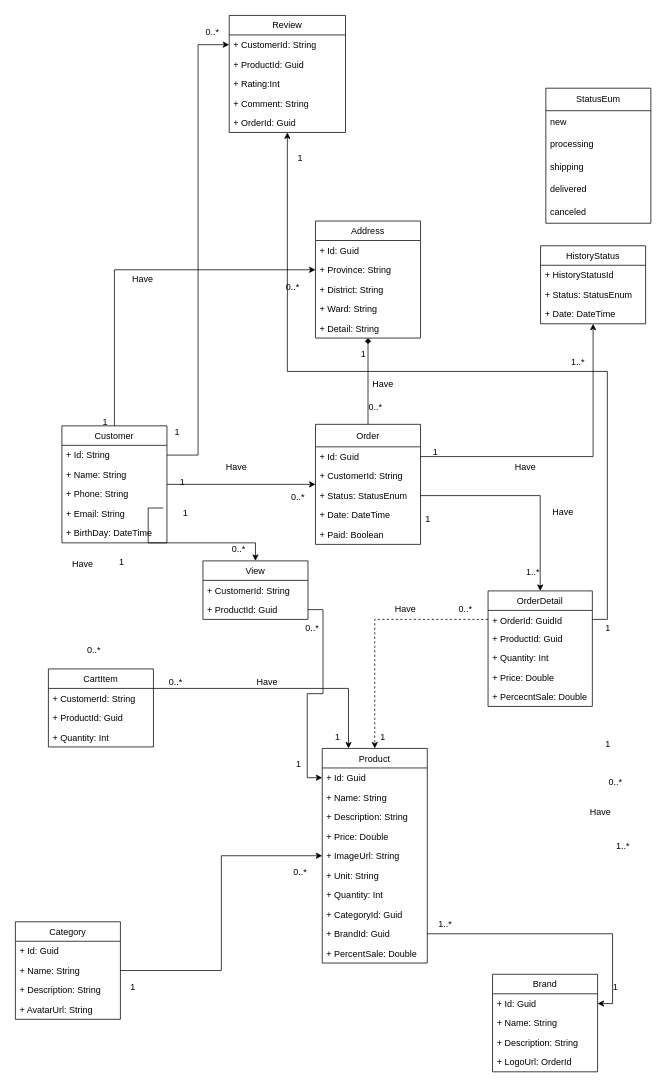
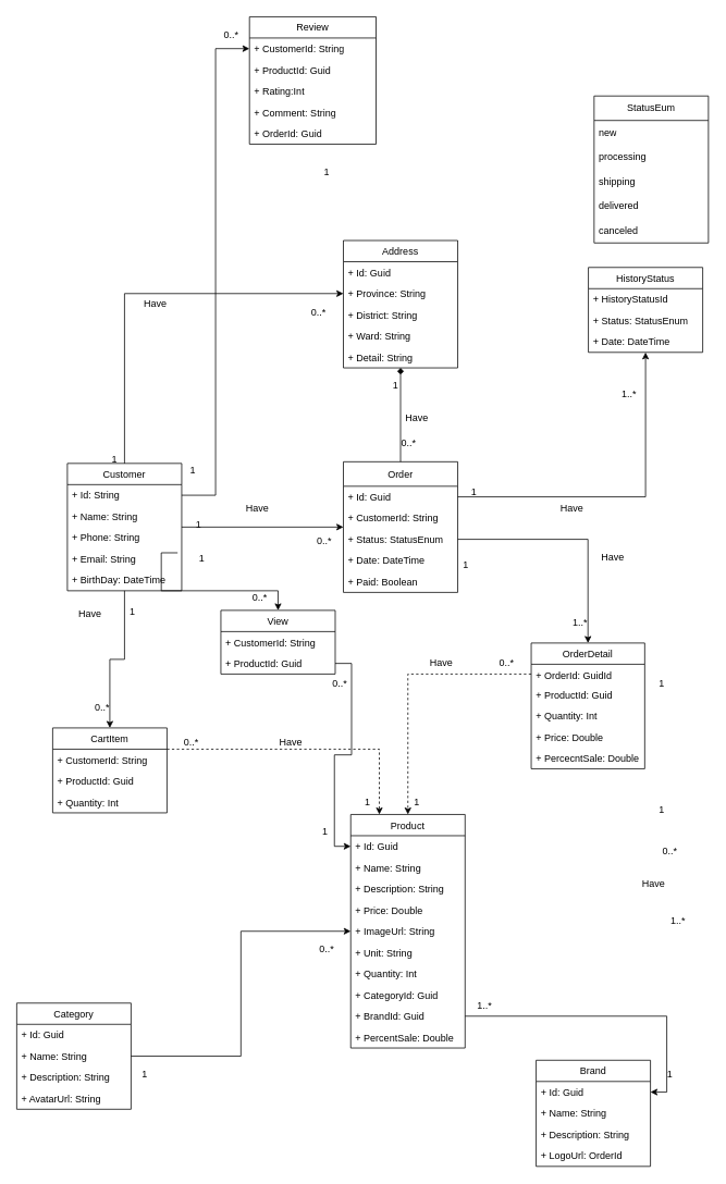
- <mxCell id="127" style="edgeStyle=orthogonalEdgeStyle;rounded=0;orthogonalLoop=1;jettySize=auto;html=1;exitX=1;exitY=0.5;exitDx=0;exitDy=0;" edge="1" parent="1" source="26" target="118"><mxGeometry relative="1" as="geometry" /></mxCell>
+ <mxCell id="92" style="edgeStyle=orthogonalEdgeStyle;rounded=0;orthogonalLoop=1;jettySize=auto;html=1;" parent="1" source="53" target="8" edge="1"><mxGeometry relative="1" as="geometry" /></mxCell>
- <mxCell id="7" style="edgeStyle=orthogonalEdgeStyle;rounded=0;orthogonalLoop=1;jettySize=auto;html=1;exitX=1;exitY=0.25;exitDx=0;exitDy=0;entryX=0.25;entryY=0;entryDx=0;entryDy=0;" parent="1" source="8" target="80" edge="1"><mxGeometry relative="1" as="geometry" /></mxCell>
+ <mxCell id="7" style="edgeStyle=orthogonalEdgeStyle;rounded=0;orthogonalLoop=1;jettySize=auto;html=1;exitX=1;exitY=0.25;exitDx=0;exitDy=0;entryX=0.25;entryY=0;entryDx=0;entryDy=0;dashed=1;" parent="1" source="8" target="80" edge="1"><mxGeometry relative="1" as="geometry" /></mxCell>
